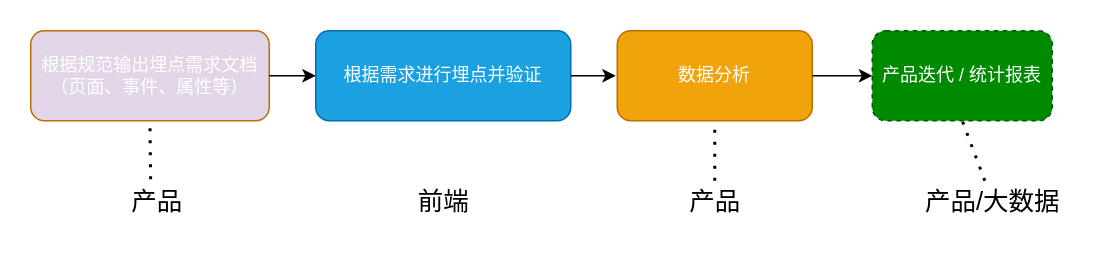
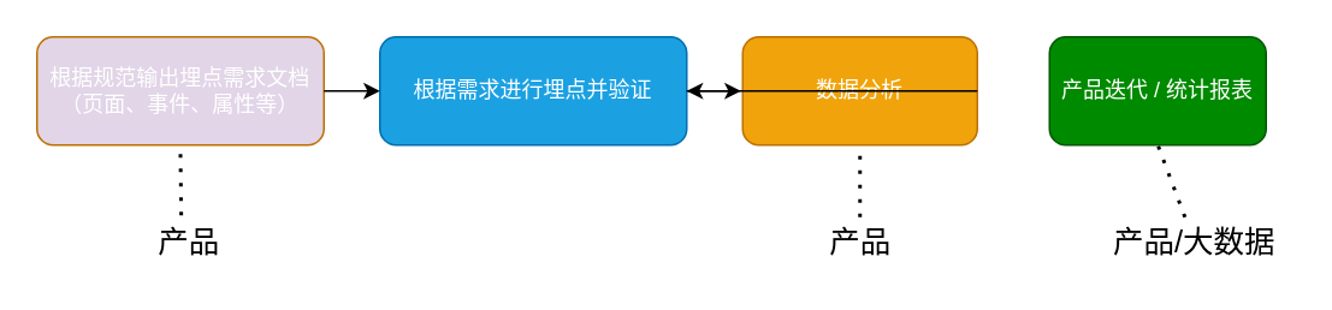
- <mxCell id="8" value="" style="endArrow=classic;html=1;rounded=0;exitX=1;exitY=0.5;exitDx=0;exitDy=0;entryX=0;entryY=0.5;entryDx=0;entryDy=0;" edge="1" parent="1" source="4" target="7"><mxGeometry width="50" height="50" relative="1" as="geometry"><mxPoint x="571" y="150" as="sourcePoint" /><mxPoint x="621" y="100" as="targetPoint" /></mxGeometry></mxCell>
+ <mxCell id="8" value="" style="endArrow=classic;html=1;rounded=0;exitX=1;exitY=0.5;exitDx=0;exitDy=0;" edge="1" parent="1" source="4" target="3"><mxGeometry width="50" height="50" relative="1" as="geometry"><mxPoint x="571" y="150" as="sourcePoint" /><mxPoint x="621" y="100" as="targetPoint" /></mxGeometry></mxCell>
- <mxCell id="7" value="产品迭代 / 统计报表" style="rounded=1;whiteSpace=wrap;html=1;fillColor=#008a00;strokeColor=#005700;fontColor=#ffffff;dashed=1;" vertex="1" parent="1"><mxGeometry x="581" y="20" width="120" height="60" as="geometry" /></mxCell>
+ <mxCell id="7" value="产品迭代 / 统计报表" style="rounded=1;whiteSpace=wrap;html=1;fillColor=#008a00;strokeColor=#005700;fontColor=#ffffff;" vertex="1" parent="1"><mxGeometry x="581" y="20" width="120" height="60" as="geometry" /></mxCell>
- <mxCell id="10" value="前端" style="text;html=1;align=center;verticalAlign=middle;resizable=0;points=[];autosize=1;strokeColor=none;fillColor=none;fontSize=17;" vertex="1" parent="1"><mxGeometry x="270" y="120" width="50" height="30" as="geometry" /></mxCell>
